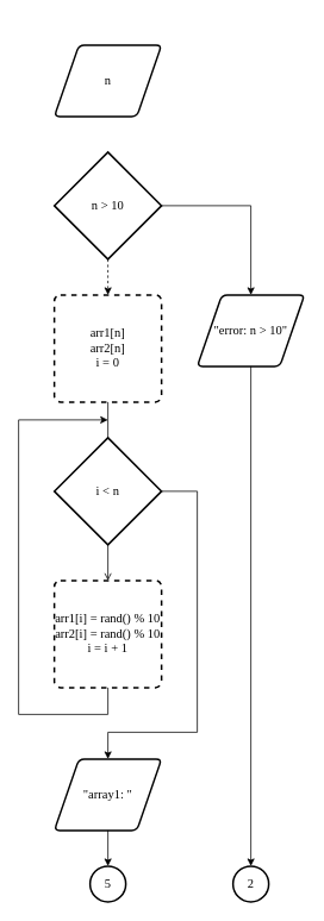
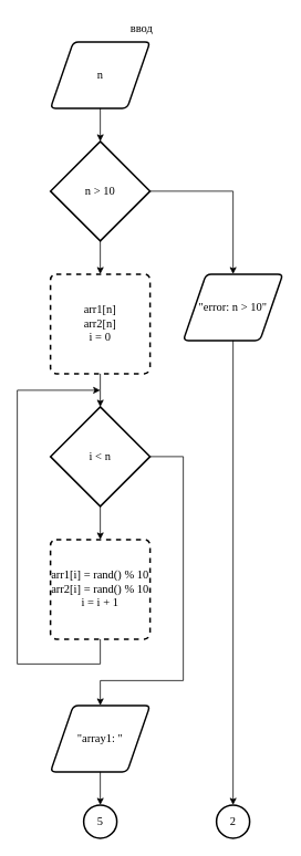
+ <mxCell id="11" value="ввод" style="text;html=1;align=center;verticalAlign=middle;whiteSpace=wrap;rounded=0;fontFamily=Times New Roman;fontSize=14;labelBackgroundColor=none;fontColor=#000000;" vertex="1" parent="1"><mxGeometry x="140" y="20" width="60" height="30" as="geometry" /></mxCell>
+ <mxCell id="12" value="" style="endArrow=classic;html=1;rounded=0;exitX=0.5;exitY=1;exitDx=0;exitDy=0;entryX=0.5;entryY=0;entryDx=0;entryDy=0;entryPerimeter=0;fontFamily=Times New Roman;fontSize=14;labelBackgroundColor=none;fontColor=#000000;" edge="1" parent="1" source="2" target="3"><mxGeometry width="50" height="50" relative="1" as="geometry"><mxPoint x="130" y="20" as="sourcePoint" /><mxPoint x="130" y="60" as="targetPoint" /></mxGeometry></mxCell>
- <mxCell id="13" value="" style="endArrow=classic;html=1;rounded=0;exitX=0.5;exitY=1;exitDx=0;exitDy=0;entryX=0.5;entryY=0;entryDx=0;entryDy=0;exitPerimeter=0;fontFamily=Times New Roman;fontSize=14;labelBackgroundColor=none;fontColor=#000000;dashed=1;" edge="1" parent="1" source="3" target="5"><mxGeometry width="50" height="50" relative="1" as="geometry"><mxPoint x="130" y="140" as="sourcePoint" /><mxPoint x="130" y="180" as="targetPoint" /></mxGeometry></mxCell>
+ <mxCell id="13" value="" style="endArrow=classic;html=1;rounded=0;exitX=0.5;exitY=1;exitDx=0;exitDy=0;entryX=0.5;entryY=0;entryDx=0;entryDy=0;exitPerimeter=0;fontFamily=Times New Roman;fontSize=14;labelBackgroundColor=none;fontColor=#000000;" edge="1" parent="1" source="3" target="5"><mxGeometry width="50" height="50" relative="1" as="geometry"><mxPoint x="130" y="140" as="sourcePoint" /><mxPoint x="130" y="180" as="targetPoint" /></mxGeometry></mxCell>
- <mxCell id="15" value="" style="endArrow=none;html=1;rounded=0;exitX=0.5;exitY=1;exitDx=0;exitDy=0;entryX=0.5;entryY=0;entryDx=0;entryDy=0;entryPerimeter=0;fontFamily=Times New Roman;fontSize=14;labelBackgroundColor=none;fontColor=#000000;" edge="1" parent="1" source="5" target="6"><mxGeometry width="50" height="50" relative="1" as="geometry"><mxPoint x="130" y="300" as="sourcePoint" /><mxPoint x="130" y="340" as="targetPoint" /></mxGeometry></mxCell>
+ <mxCell id="15" value="" style="endArrow=classic;html=1;rounded=0;exitX=0.5;exitY=1;exitDx=0;exitDy=0;entryX=0.5;entryY=0;entryDx=0;entryDy=0;entryPerimeter=0;fontFamily=Times New Roman;fontSize=14;labelBackgroundColor=none;fontColor=#000000;" edge="1" parent="1" source="5" target="6"><mxGeometry width="50" height="50" relative="1" as="geometry"><mxPoint x="130" y="300" as="sourcePoint" /><mxPoint x="130" y="340" as="targetPoint" /></mxGeometry></mxCell>
- <mxCell id="16" value="" style="endArrow=open;html=1;rounded=0;exitX=0.5;exitY=1;exitDx=0;exitDy=0;entryX=0.5;entryY=0;entryDx=0;entryDy=0;exitPerimeter=0;fontFamily=Times New Roman;fontSize=14;labelBackgroundColor=none;fontColor=#000000;" edge="1" parent="1" source="6" target="7"><mxGeometry width="50" height="50" relative="1" as="geometry"><mxPoint x="130" y="460" as="sourcePoint" /><mxPoint x="130" y="500" as="targetPoint" /></mxGeometry></mxCell>
+ <mxCell id="16" value="" style="endArrow=classic;html=1;rounded=0;exitX=0.5;exitY=1;exitDx=0;exitDy=0;entryX=0.5;entryY=0;entryDx=0;entryDy=0;exitPerimeter=0;fontFamily=Times New Roman;fontSize=14;labelBackgroundColor=none;fontColor=#000000;" edge="1" parent="1" source="6" target="7"><mxGeometry width="50" height="50" relative="1" as="geometry"><mxPoint x="130" y="460" as="sourcePoint" /><mxPoint x="130" y="500" as="targetPoint" /></mxGeometry></mxCell>
